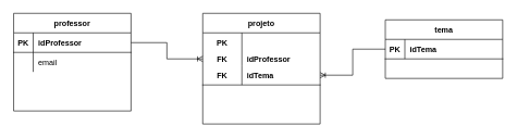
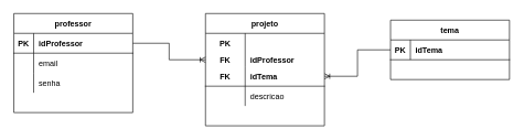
+ <mxCell id="11" value="senha" style="shape=partialRectangle;connectable=0;fillColor=none;top=0;left=0;bottom=0;right=0;align=left;spacingLeft=6;overflow=hidden;" vertex="1" parent="9"><mxGeometry x="30" width="150" height="30" as="geometry"><mxRectangle width="150" height="30" as="alternateBounds" /></mxGeometry></mxCell>
+ <mxCell id="25" value="descricao" style="shape=partialRectangle;connectable=0;fillColor=none;top=0;left=0;bottom=0;right=0;align=left;spacingLeft=6;overflow=hidden;" vertex="1" parent="23"><mxGeometry x="60" width="120" height="30" as="geometry"><mxRectangle width="120" height="30" as="alternateBounds" /></mxGeometry></mxCell>
